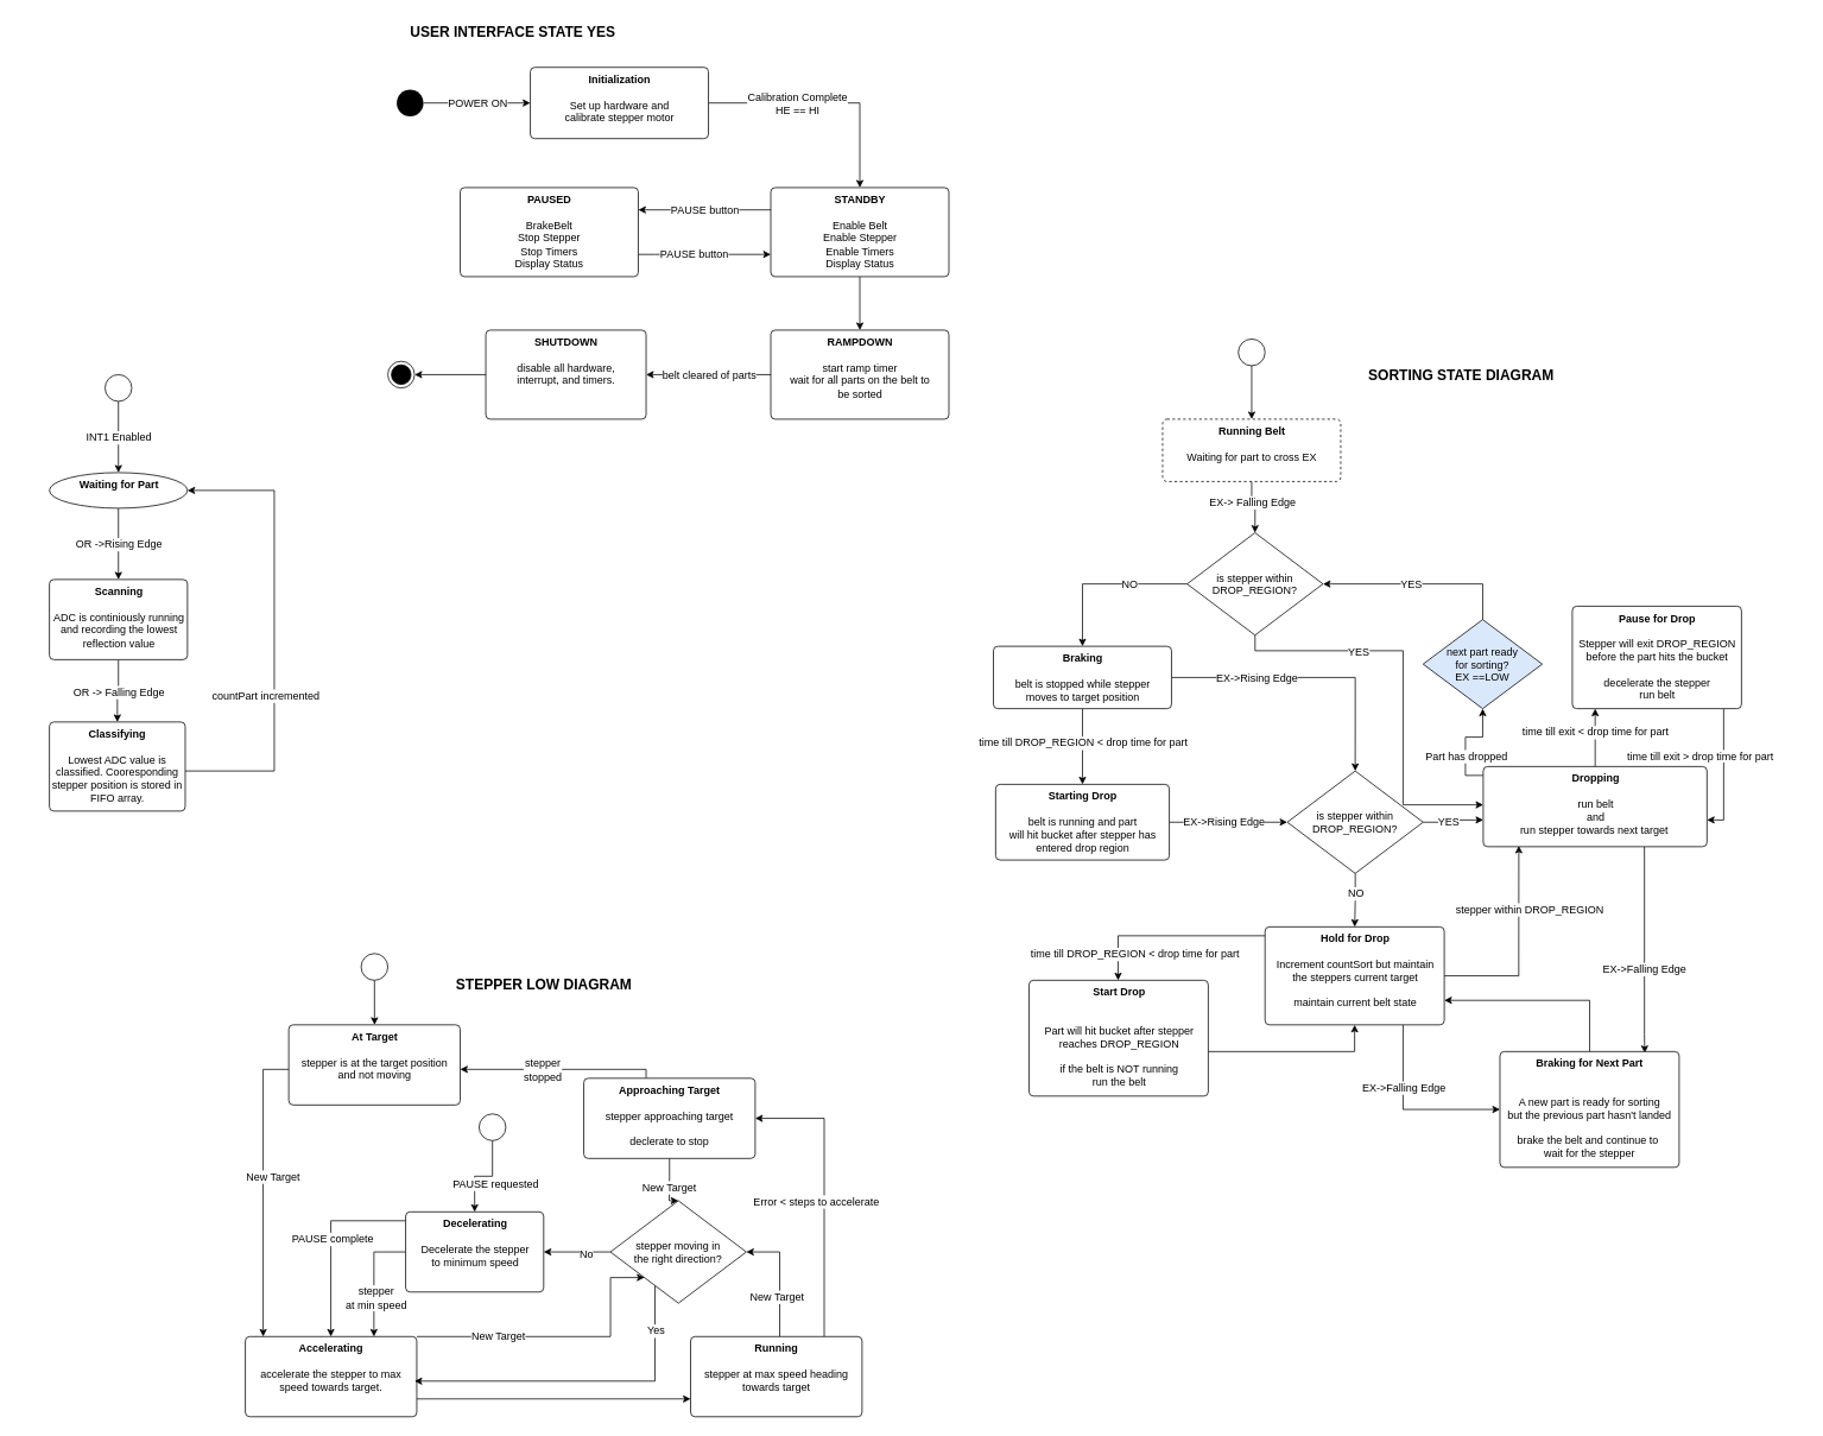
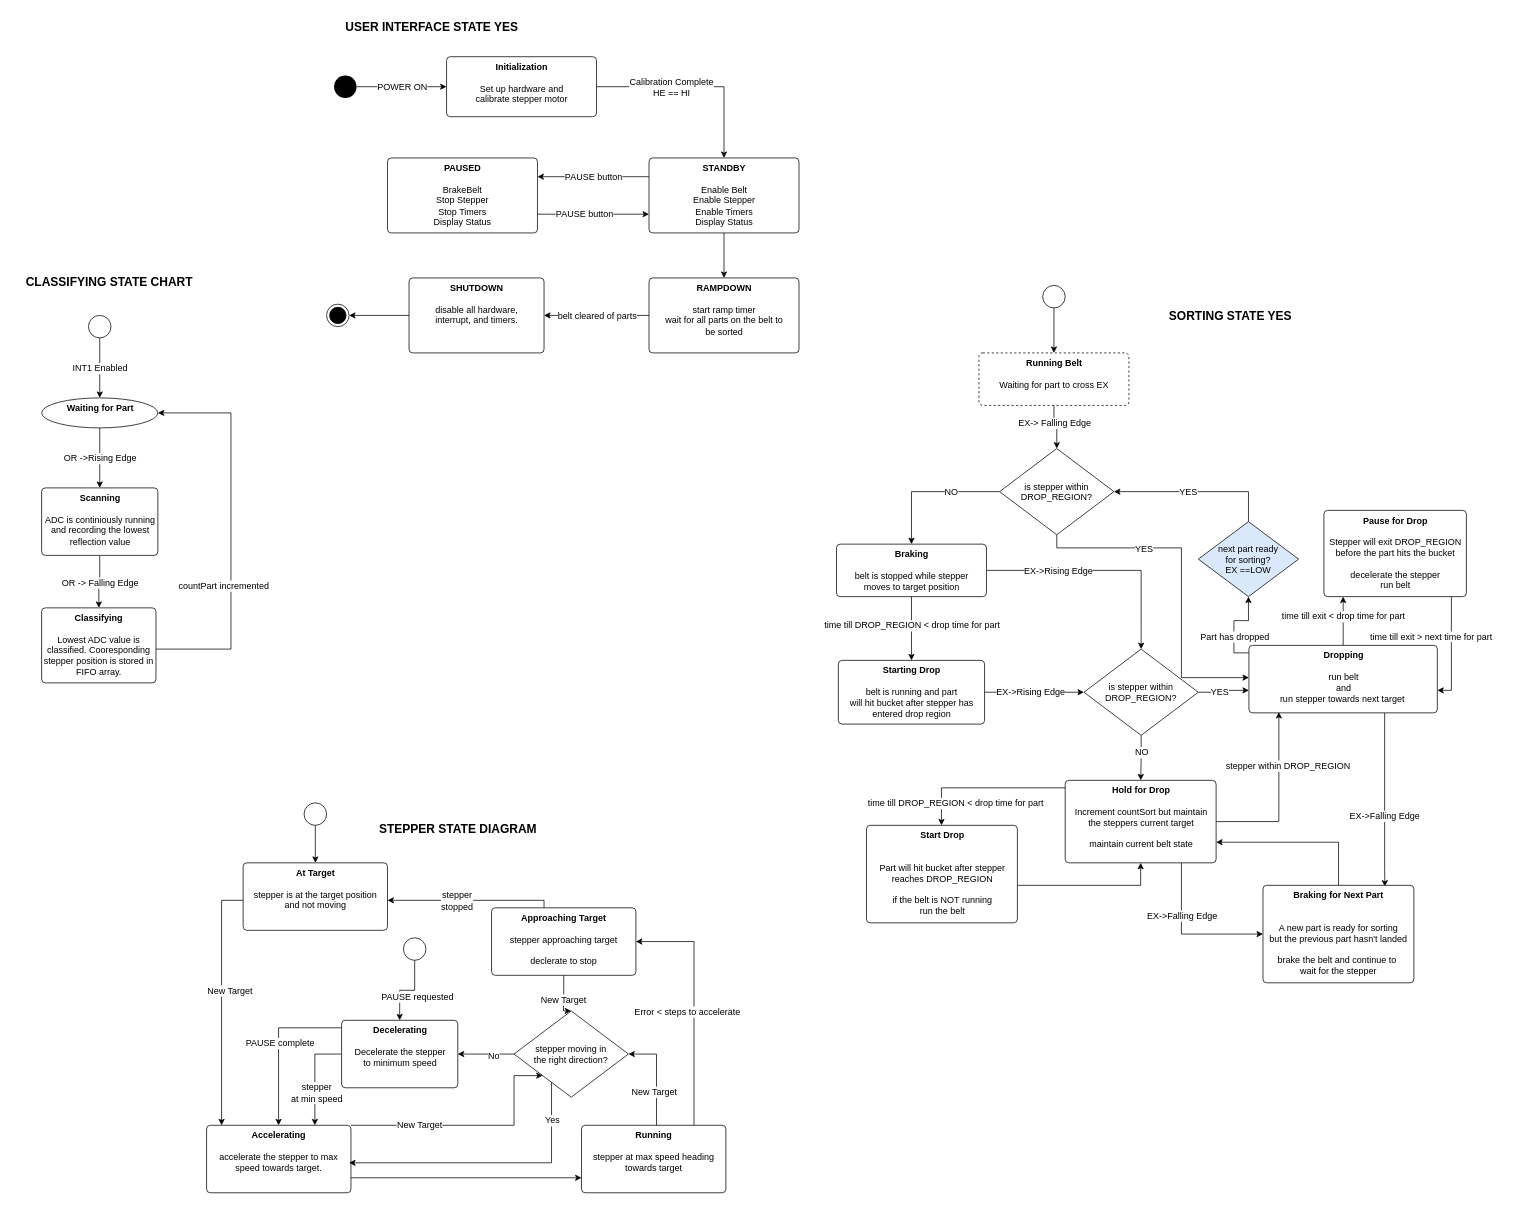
+ <mxCell id="115" value="&lt;span style=&quot;font-size: 16px;&quot;&gt;&lt;b&gt;CLASSIFYING STATE CHART&lt;/b&gt;&lt;/span&gt;" style="text;html=1;align=center;verticalAlign=middle;resizable=0;points=[];autosize=1;strokeColor=none;fillColor=none;fontSize=12;" vertex="1" parent="1"><mxGeometry x="20" y="360" width="250" height="30" as="geometry" /></mxCell>
- <mxCell id="113" value="&lt;b&gt;&lt;font style=&quot;font-size: 16px;&quot;&gt;SORTING STATE DIAGRAM&lt;/font&gt;&lt;/b&gt;" style="text;html=1;align=center;verticalAlign=middle;resizable=0;points=[];autosize=1;strokeColor=none;fillColor=none;fontSize=12;" vertex="1" parent="1"><mxGeometry x="1525" y="405" width="230" height="30" as="geometry" /></mxCell>
+ <mxCell id="113" value="&lt;b&gt;&lt;font style=&quot;font-size: 16px;&quot;&gt;SORTING STATE YES&lt;/font&gt;&lt;/b&gt;" style="text;html=1;align=center;verticalAlign=middle;resizable=0;points=[];autosize=1;strokeColor=none;fillColor=none;fontSize=12;" vertex="1" parent="1"><mxGeometry x="1525" y="405" width="230" height="30" as="geometry" /></mxCell>
- <mxCell id="72" value="&lt;span style=&quot;color: rgb(0, 0, 0); font-family: Helvetica; font-size: 12px; font-style: normal; font-variant-ligatures: normal; font-variant-caps: normal; font-weight: 400; letter-spacing: normal; orphans: 2; text-align: center; text-indent: 0px; text-transform: none; widows: 2; word-spacing: 0px; -webkit-text-stroke-width: 0px; background-color: rgb(255, 255, 255); text-decoration-thickness: initial; text-decoration-style: initial; text-decoration-color: initial; float: none; display: inline !important;&quot;&gt;time till exit &amp;gt; drop time for part&lt;/span&gt;" style="text;whiteSpace=wrap;html=1;fontSize=12;" vertex="1" parent="1"><mxGeometry x="1825" y="835" width="200" height="25" as="geometry" /></mxCell>
+ <mxCell id="72" value="&lt;span style=&quot;color: rgb(0, 0, 0); font-family: Helvetica; font-size: 12px; font-style: normal; font-variant-ligatures: normal; font-variant-caps: normal; font-weight: 400; letter-spacing: normal; orphans: 2; text-align: center; text-indent: 0px; text-transform: none; widows: 2; word-spacing: 0px; -webkit-text-stroke-width: 0px; background-color: rgb(255, 255, 255); text-decoration-thickness: initial; text-decoration-style: initial; text-decoration-color: initial; float: none; display: inline !important;&quot;&gt;time till exit &amp;gt; next time for part&lt;/span&gt;" style="text;whiteSpace=wrap;html=1;fontSize=12;" vertex="1" parent="1"><mxGeometry x="1825" y="835" width="200" height="25" as="geometry" /></mxCell>
- <mxCell id="112" value="&lt;b&gt;&lt;font style=&quot;font-size: 16px;&quot;&gt;STEPPER LOW DIAGRAM&lt;/font&gt;&lt;/b&gt;" style="text;html=1;align=center;verticalAlign=middle;resizable=0;points=[];autosize=1;strokeColor=none;fillColor=none;fontSize=12;" vertex="1" parent="1"><mxGeometry x="495" y="1090" width="230" height="30" as="geometry" /></mxCell>
+ <mxCell id="112" value="&lt;b&gt;&lt;font style=&quot;font-size: 16px;&quot;&gt;STEPPER STATE DIAGRAM&lt;/font&gt;&lt;/b&gt;" style="text;html=1;align=center;verticalAlign=middle;resizable=0;points=[];autosize=1;strokeColor=none;fillColor=none;fontSize=12;" vertex="1" parent="1"><mxGeometry x="495" y="1090" width="230" height="30" as="geometry" /></mxCell>
